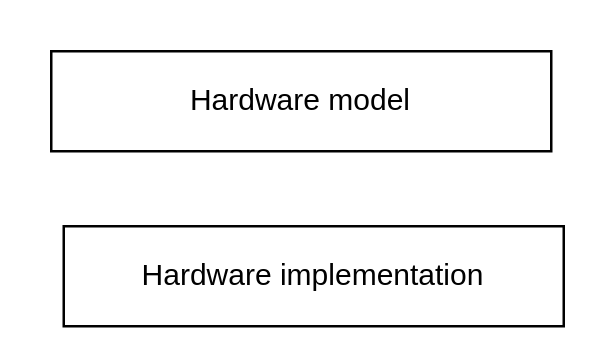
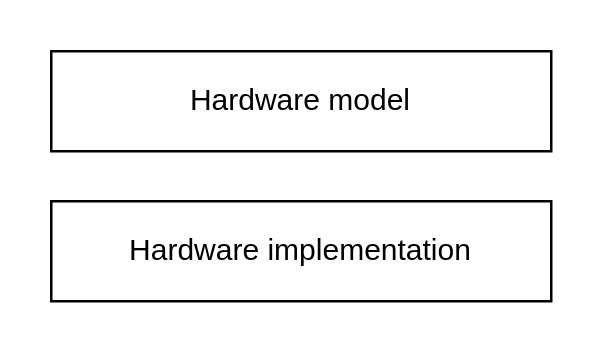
- <mxCell id="3" value="Hardware implementation" style="rounded=0;whiteSpace=wrap;html=1;" vertex="1" parent="1"><mxGeometry x="25" y="90" width="200" height="40" as="geometry" /></mxCell>
+ <mxCell id="3" value="Hardware implementation" style="rounded=0;whiteSpace=wrap;html=1;" vertex="1" parent="1"><mxGeometry x="20" y="80" width="200" height="40" as="geometry" /></mxCell>
